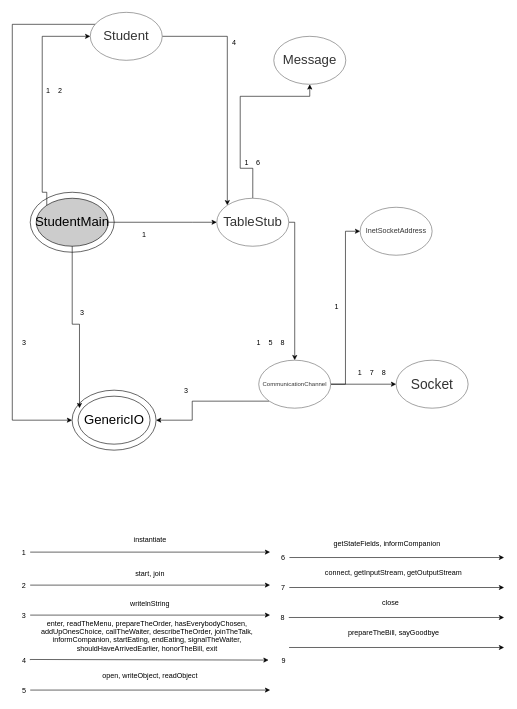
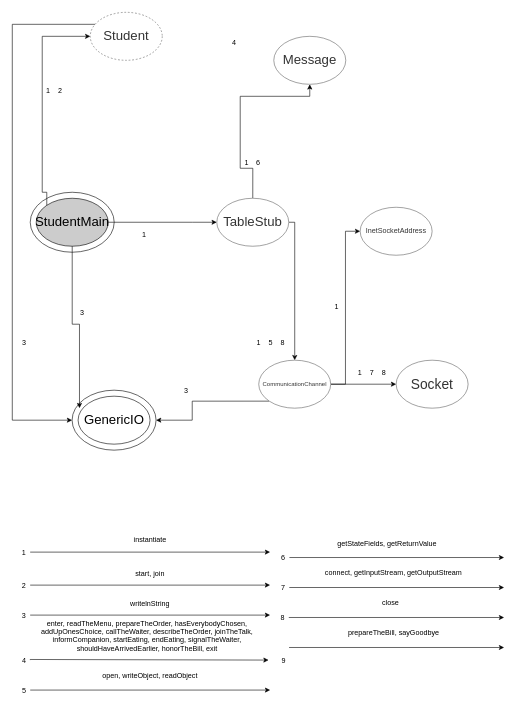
- <mxCell id="4" value="&lt;font style=&quot;font-size: 22px&quot;&gt;Student&lt;/font&gt;" style="ellipse;whiteSpace=wrap;html=1;fillColor=#FFFFFF;fontColor=#333333;strokeColor=#666666;" parent="1" vertex="1"><mxGeometry x="150" y="20" width="120" height="80" as="geometry" /></mxCell>
+ <mxCell id="4" value="&lt;font style=&quot;font-size: 22px&quot;&gt;Student&lt;/font&gt;" style="ellipse;whiteSpace=wrap;html=1;fillColor=#FFFFFF;fontColor=#333333;strokeColor=#666666;dashed=1;" parent="1" vertex="1"><mxGeometry x="150" y="20" width="120" height="80" as="geometry" /></mxCell>
- <mxCell id="3" style="edgeStyle=orthogonalEdgeStyle;rounded=0;orthogonalLoop=1;jettySize=auto;html=1;exitX=1;exitY=0.5;exitDx=0;exitDy=0;entryX=0;entryY=0;entryDx=0;entryDy=0;" parent="1" source="4" target="7" edge="1"><mxGeometry relative="1" as="geometry" /></mxCell>
- <mxCell id="41" value="getStateFields, informCompanion" style="text;strokeColor=none;fillColor=none;align=center;verticalAlign=middle;spacingLeft=4;spacingRight=4;overflow=hidden;points=[[0,0.5],[1,0.5]];portConstraint=eastwest;rotatable=0;" parent="1" vertex="1"><mxGeometry x="470" y="880" width="350" height="50" as="geometry" /></mxCell>
+ <mxCell id="41" value="getStateFields, getReturnValue" style="text;strokeColor=none;fillColor=none;align=center;verticalAlign=middle;spacingLeft=4;spacingRight=4;overflow=hidden;points=[[0,0.5],[1,0.5]];portConstraint=eastwest;rotatable=0;" parent="1" vertex="1"><mxGeometry x="470" y="880" width="350" height="50" as="geometry" /></mxCell>
